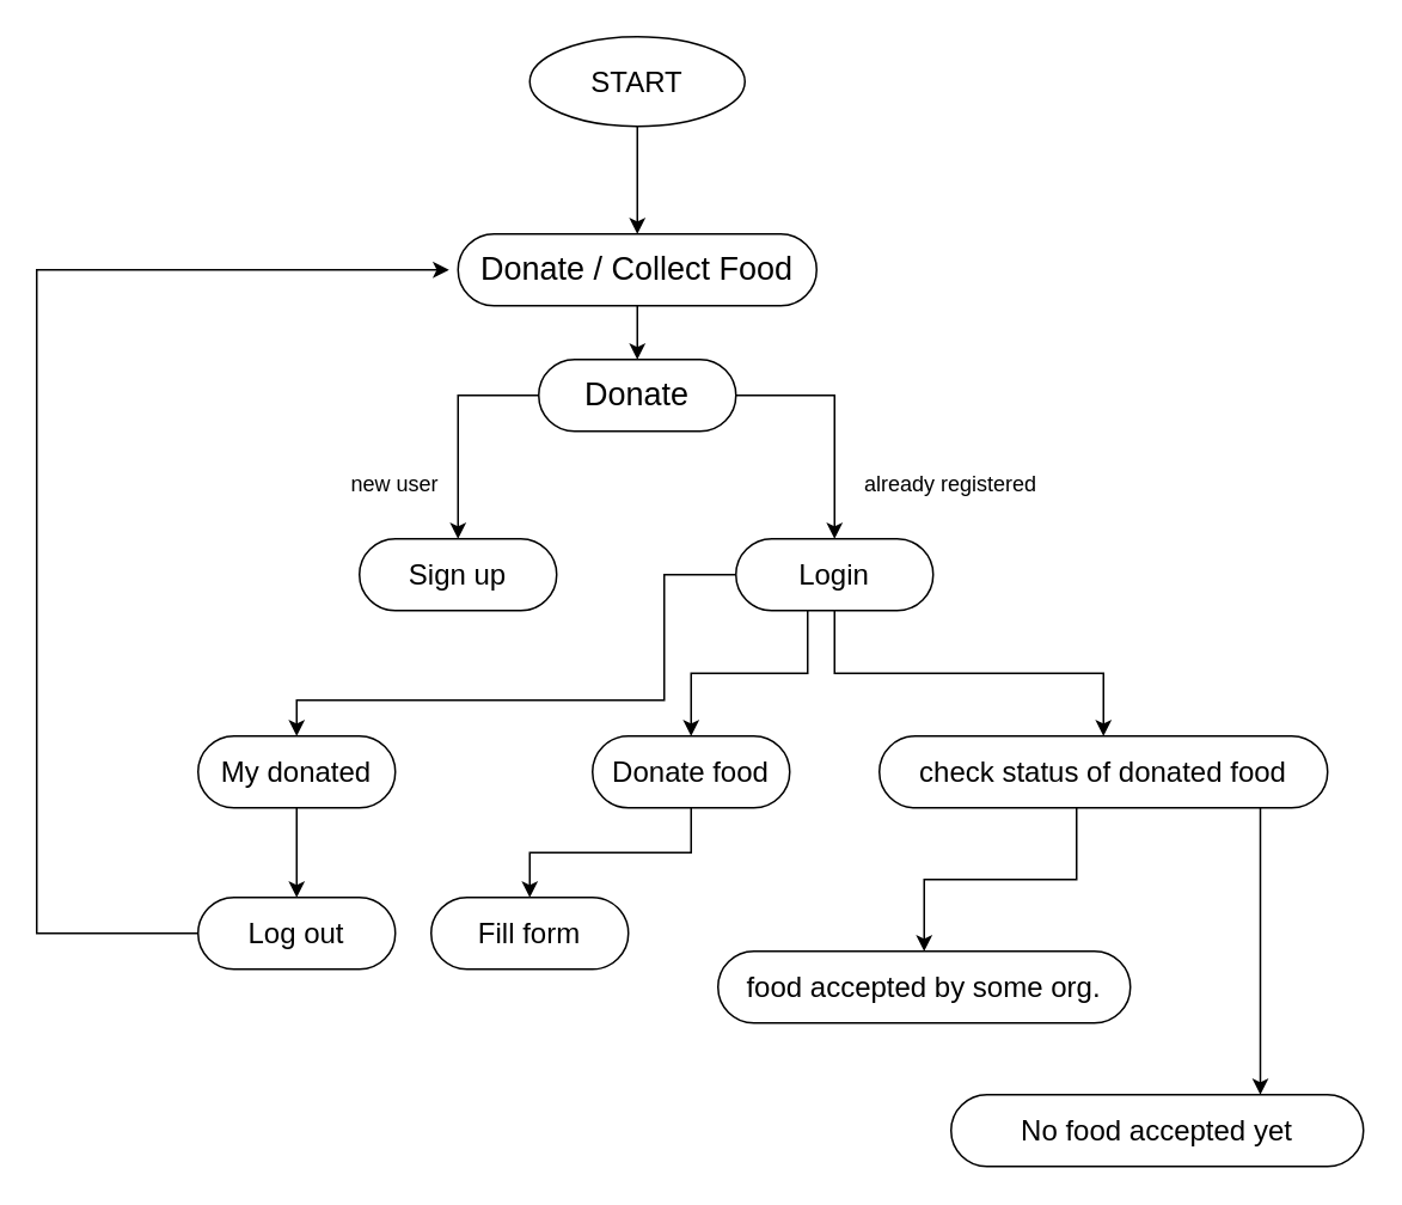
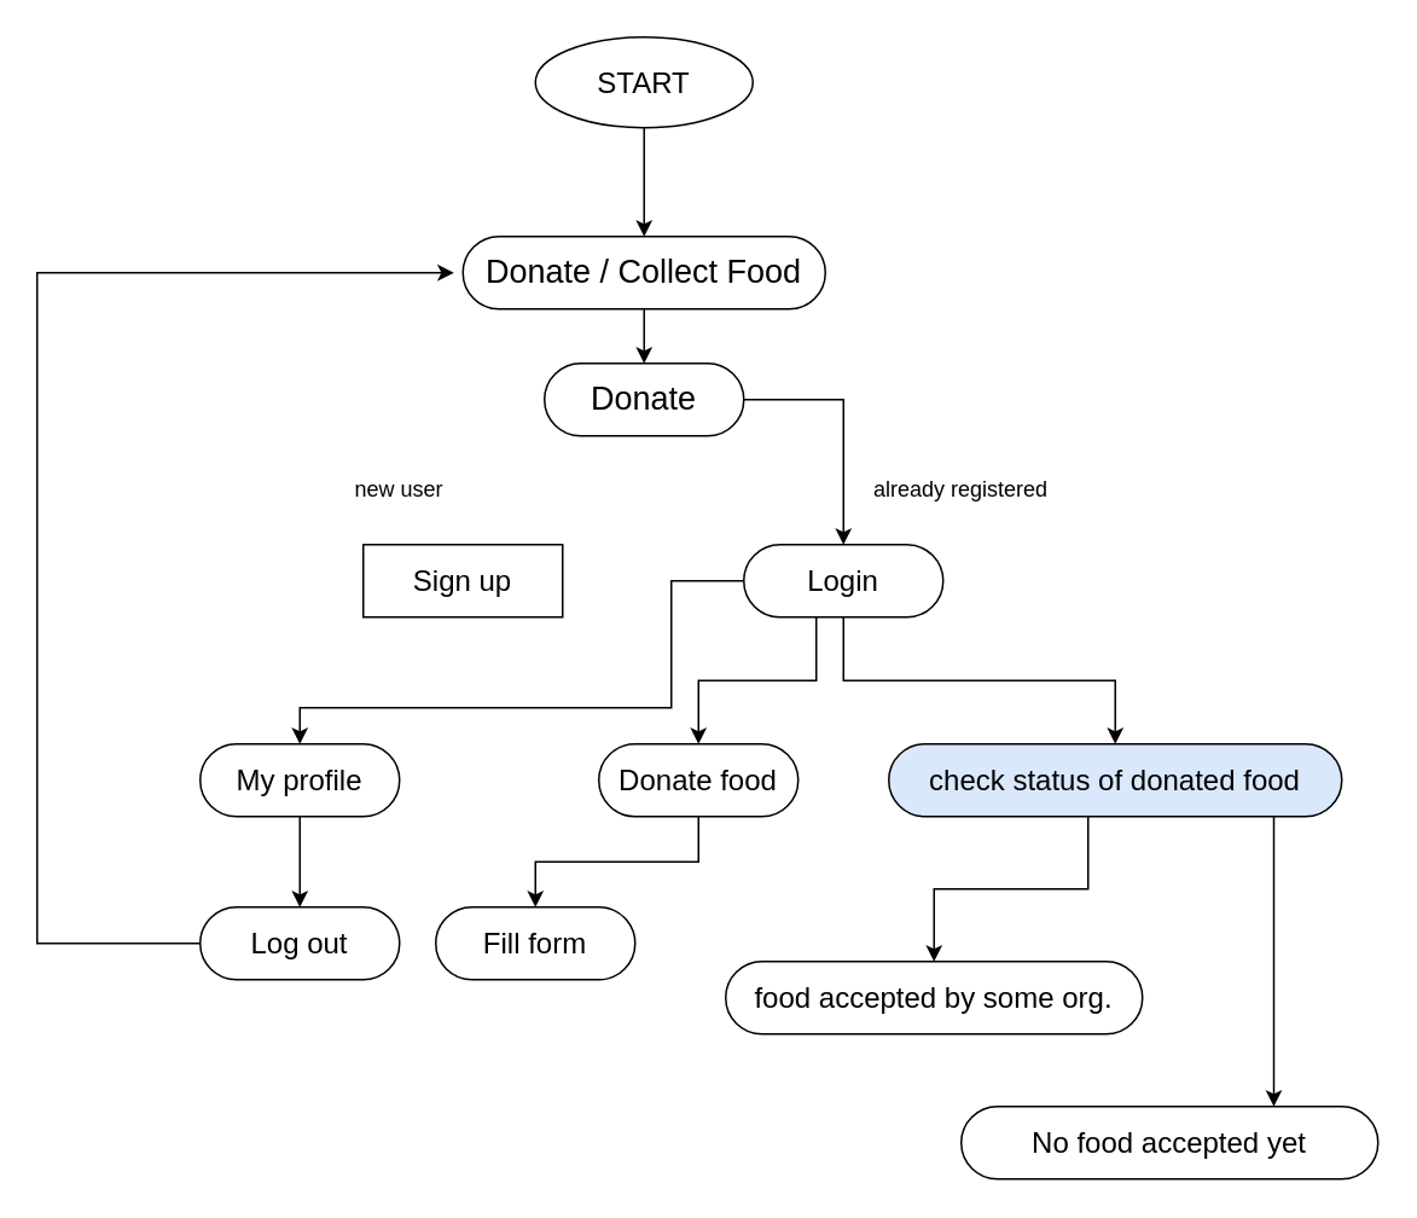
- <mxCell id="2" style="edgeStyle=orthogonalEdgeStyle;rounded=0;orthogonalLoop=1;jettySize=auto;html=1;entryX=0.5;entryY=0;entryDx=0;entryDy=0;" edge="1" parent="1" source="4" target="5"><mxGeometry relative="1" as="geometry"><Array as="points"><mxPoint x="255" y="220" /></Array></mxGeometry></mxCell>
- <mxCell id="5" value="&lt;span style=&quot;font-size: 16px&quot;&gt;Sign up&lt;/span&gt;" style="rounded=1;whiteSpace=wrap;html=1;arcSize=50;" vertex="1" parent="1"><mxGeometry x="200" y="300" width="110" height="40" as="geometry" /></mxCell>
+ <mxCell id="5" value="&lt;span style=&quot;font-size: 16px&quot;&gt;Sign up&lt;/span&gt;" style="whiteSpace=wrap;html=1;arcSize=50;rounded=0;" vertex="1" parent="1"><mxGeometry x="200" y="300" width="110" height="40" as="geometry" /></mxCell>
- <mxCell id="21" value="&lt;span style=&quot;font-size: 16px&quot;&gt;My donated&lt;/span&gt;" style="rounded=1;whiteSpace=wrap;html=1;arcSize=50;" vertex="1" parent="1"><mxGeometry x="110" y="410" width="110" height="40" as="geometry" /></mxCell>
+ <mxCell id="21" value="&lt;span style=&quot;font-size: 16px&quot;&gt;My profile&lt;/span&gt;" style="rounded=1;whiteSpace=wrap;html=1;arcSize=50;" vertex="1" parent="1"><mxGeometry x="110" y="410" width="110" height="40" as="geometry" /></mxCell>
- <mxCell id="16" value="&lt;font style=&quot;font-size: 16px&quot;&gt;check status of donated food&lt;/font&gt;" style="rounded=1;whiteSpace=wrap;html=1;arcSize=50;" vertex="1" parent="1"><mxGeometry x="490" y="410" width="250" height="40" as="geometry" /></mxCell>
+ <mxCell id="16" value="&lt;font style=&quot;font-size: 16px&quot;&gt;check status of donated food&lt;/font&gt;" style="rounded=1;whiteSpace=wrap;html=1;arcSize=50;fillColor=#dae8fc;" vertex="1" parent="1"><mxGeometry x="490" y="410" width="250" height="40" as="geometry" /></mxCell>
